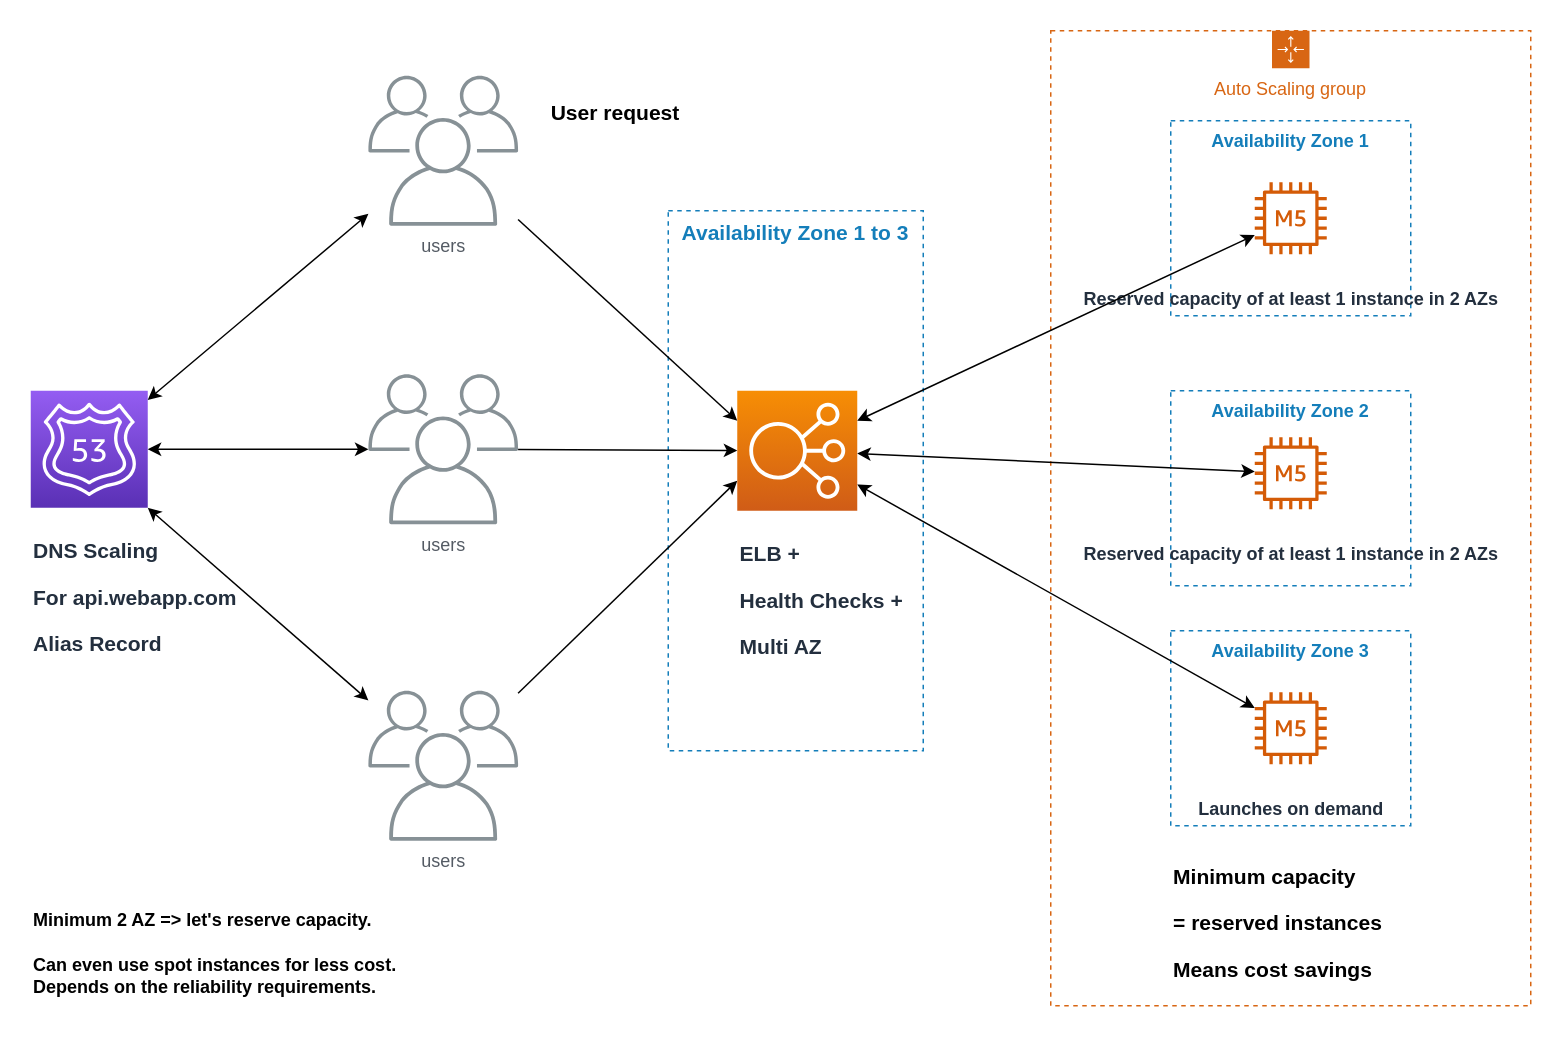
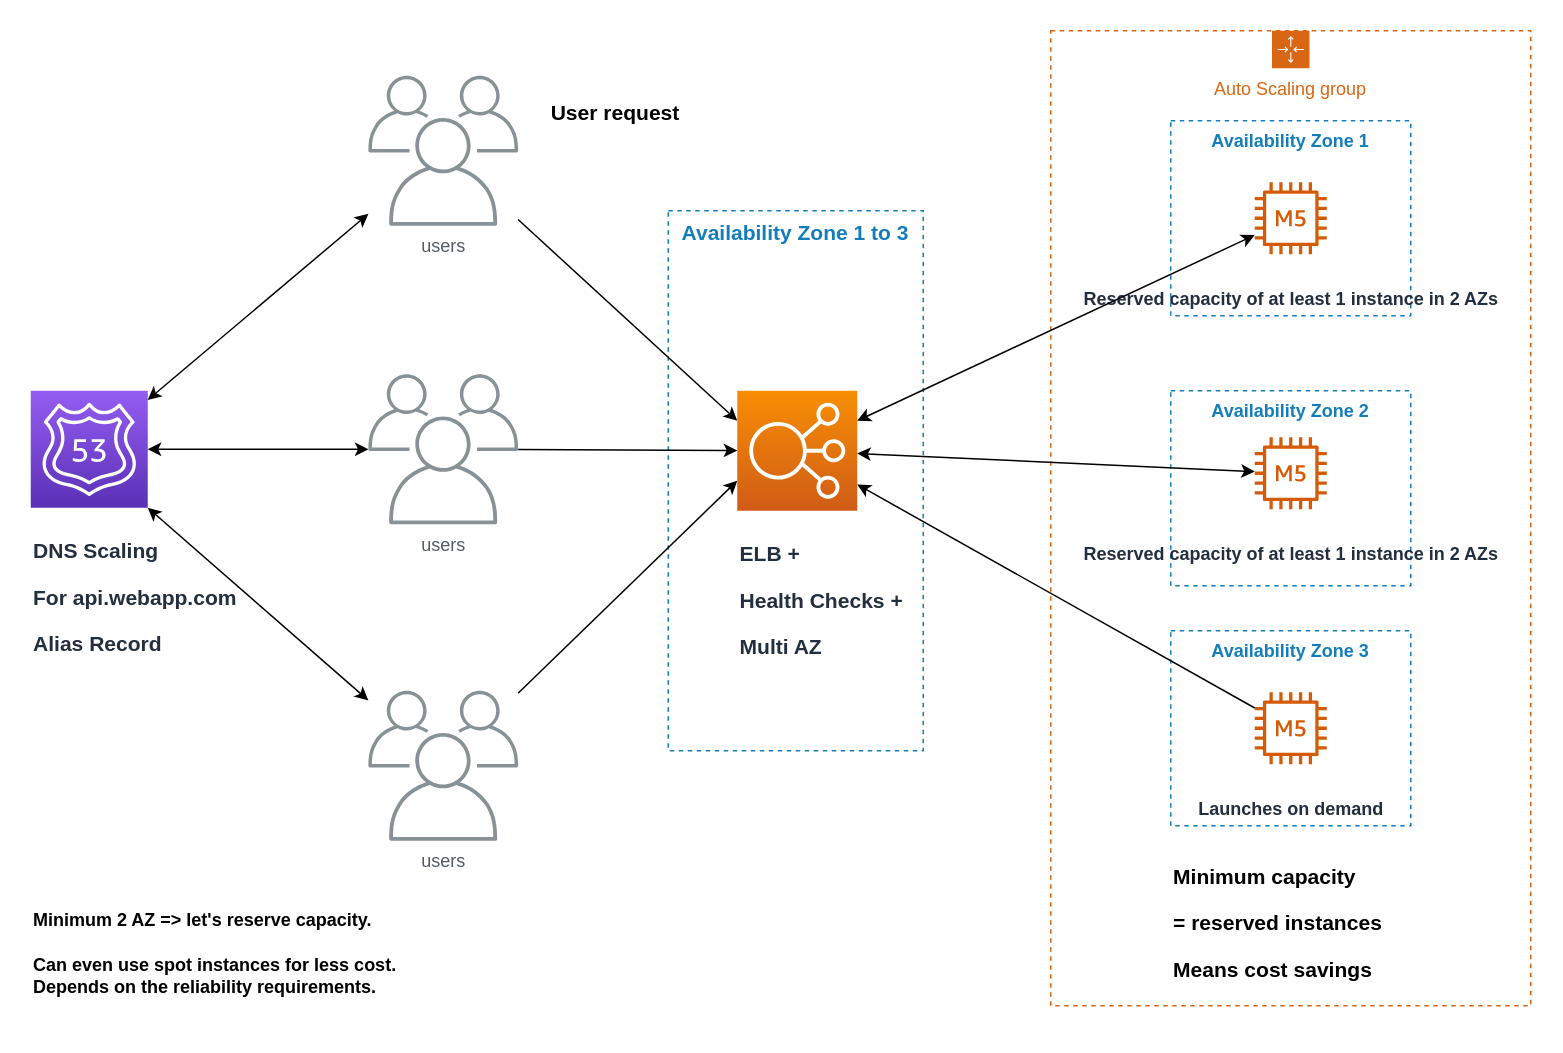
- <mxCell id="29" value="" style="endArrow=classic;startArrow=classic;html=1;rounded=0;" edge="1" parent="1" source="22" target="18"><mxGeometry width="50" height="50" relative="1" as="geometry"><mxPoint x="615" y="430" as="sourcePoint" /><mxPoint x="665" y="380" as="targetPoint" /></mxGeometry></mxCell>
+ <mxCell id="29" value="" style="endArrow=none;startArrow=classic;html=1;rounded=0;" edge="1" parent="1" source="22" target="18"><mxGeometry width="50" height="50" relative="1" as="geometry"><mxPoint x="615" y="430" as="sourcePoint" /><mxPoint x="665" y="380" as="targetPoint" /></mxGeometry></mxCell>
